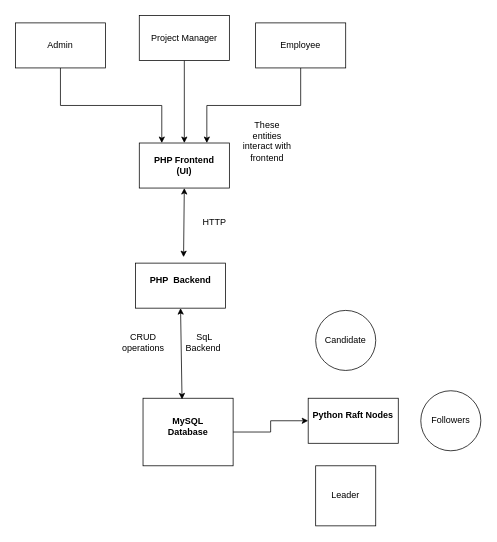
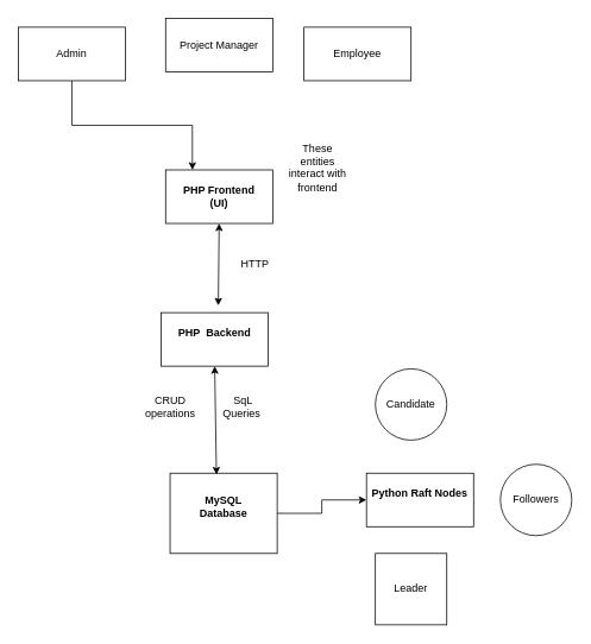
- <mxCell id="13" style="edgeStyle=orthogonalEdgeStyle;rounded=0;orthogonalLoop=1;jettySize=auto;html=1;exitX=0.5;exitY=1;exitDx=0;exitDy=0;entryX=0.5;entryY=0;entryDx=0;entryDy=0;" edge="1" parent="1" source="14" target="2"><mxGeometry relative="1" as="geometry" /></mxCell>
- <mxCell id="15" style="edgeStyle=orthogonalEdgeStyle;rounded=0;orthogonalLoop=1;jettySize=auto;html=1;exitX=0.5;exitY=1;exitDx=0;exitDy=0;entryX=0.75;entryY=0;entryDx=0;entryDy=0;" edge="1" parent="1" source="16" target="2"><mxGeometry relative="1" as="geometry" /></mxCell>
- <mxCell id="10" value="&amp;nbsp;SqL&lt;br&gt;Backend&lt;div&gt;&lt;br&gt;&lt;/div&gt;" style="text;html=1;align=center;verticalAlign=middle;resizable=0;points=[];autosize=1;strokeColor=none;fillColor=none;" vertex="1" parent="1"><mxGeometry x="235" y="433" width="70" height="60" as="geometry" /></mxCell>
+ <mxCell id="10" value="&amp;nbsp;SqL&lt;br&gt;Queries&lt;div&gt;&lt;br&gt;&lt;/div&gt;" style="text;html=1;align=center;verticalAlign=middle;resizable=0;points=[];autosize=1;strokeColor=none;fillColor=none;" vertex="1" parent="1"><mxGeometry x="235" y="433" width="70" height="60" as="geometry" /></mxCell>
